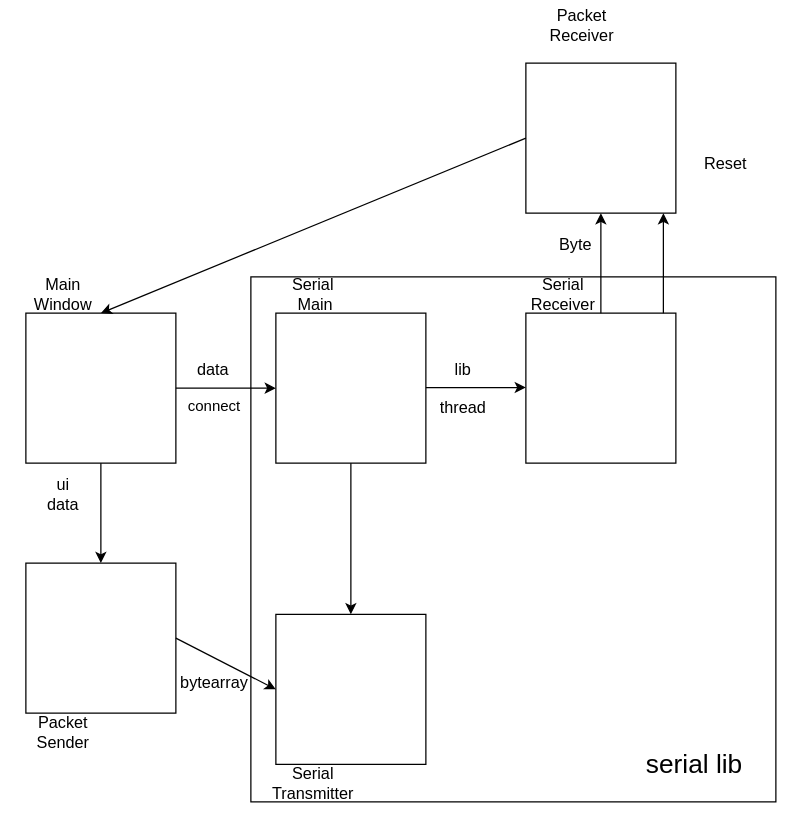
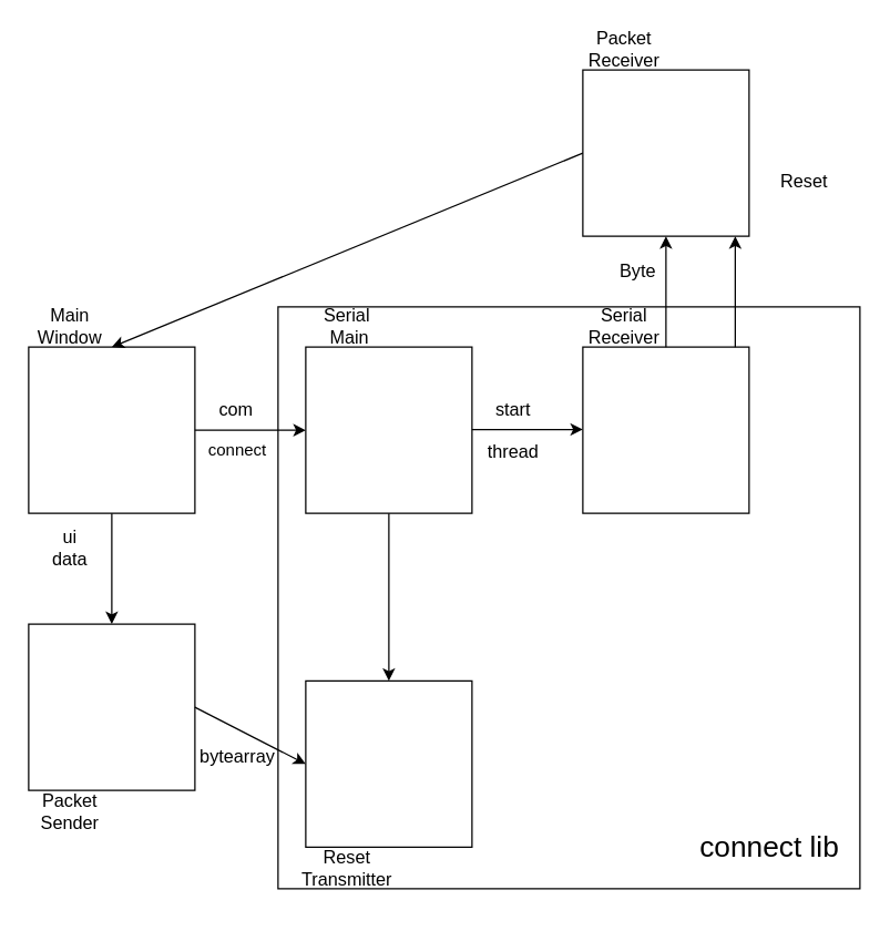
- <mxCell id="11" value="&lt;font style=&quot;font-size: 13px;&quot;&gt;Packet Receiver&lt;/font&gt;" style="text;html=1;align=center;verticalAlign=middle;whiteSpace=wrap;rounded=0;" parent="1" vertex="1"><mxGeometry x="435" y="5" width="60" height="30" as="geometry" /></mxCell>
+ <mxCell id="11" value="&lt;font style=&quot;font-size: 13px;&quot;&gt;Packet Receiver&lt;/font&gt;" style="text;html=1;align=center;verticalAlign=middle;whiteSpace=wrap;rounded=0;" parent="1" vertex="1"><mxGeometry x="420" y="20" width="60" height="30" as="geometry" /></mxCell>
- <mxCell id="25" value="&lt;font style=&quot;font-size: 13px;&quot;&gt;data&lt;/font&gt;" style="text;html=1;align=center;verticalAlign=middle;whiteSpace=wrap;rounded=0;" parent="1" vertex="1"><mxGeometry x="140" y="280" width="60" height="30" as="geometry" /></mxCell>
+ <mxCell id="25" value="&lt;font style=&quot;font-size: 13px;&quot;&gt;com&lt;/font&gt;" style="text;html=1;align=center;verticalAlign=middle;whiteSpace=wrap;rounded=0;" parent="1" vertex="1"><mxGeometry x="140" y="280" width="60" height="30" as="geometry" /></mxCell>
- <mxCell id="27" value="&lt;font style=&quot;font-size: 13px;&quot;&gt;lib&lt;/font&gt;" style="text;html=1;align=center;verticalAlign=middle;whiteSpace=wrap;rounded=0;" parent="1" vertex="1"><mxGeometry x="340" y="280" width="60" height="30" as="geometry" /></mxCell>
+ <mxCell id="27" value="&lt;font style=&quot;font-size: 13px;&quot;&gt;start&lt;/font&gt;" style="text;html=1;align=center;verticalAlign=middle;whiteSpace=wrap;rounded=0;" parent="1" vertex="1"><mxGeometry x="340" y="280" width="60" height="30" as="geometry" /></mxCell>
- <mxCell id="31" value="&lt;font style=&quot;font-size: 21px;&quot;&gt;serial lib&lt;/font&gt;" style="text;html=1;align=center;verticalAlign=middle;whiteSpace=wrap;rounded=0;" parent="1" vertex="1"><mxGeometry x="490" y="570" width="130" height="80" as="geometry" /></mxCell>
+ <mxCell id="31" value="&lt;font style=&quot;font-size: 21px;&quot;&gt;connect lib&lt;/font&gt;" style="text;html=1;align=center;verticalAlign=middle;whiteSpace=wrap;rounded=0;" parent="1" vertex="1"><mxGeometry x="490" y="570" width="130" height="80" as="geometry" /></mxCell>
- <mxCell id="13" value="&lt;font style=&quot;font-size: 13px;&quot;&gt;Serial&lt;/font&gt;&lt;div style=&quot;font-size: 13px;&quot;&gt;&lt;font style=&quot;font-size: 13px;&quot;&gt;Transmitte&lt;span style=&quot;background-color: initial;&quot;&gt;r&lt;/span&gt;&lt;/font&gt;&lt;/div&gt;" style="text;html=1;align=center;verticalAlign=middle;whiteSpace=wrap;rounded=0;" parent="1" vertex="1"><mxGeometry x="220" y="611" width="60" height="30" as="geometry" /></mxCell>
+ <mxCell id="13" value="&lt;font style=&quot;font-size: 13px;&quot;&gt;Reset&lt;/font&gt;&lt;div style=&quot;font-size: 13px;&quot;&gt;&lt;font style=&quot;font-size: 13px;&quot;&gt;Transmitte&lt;span style=&quot;background-color: initial;&quot;&gt;r&lt;/span&gt;&lt;/font&gt;&lt;/div&gt;" style="text;html=1;align=center;verticalAlign=middle;whiteSpace=wrap;rounded=0;" parent="1" vertex="1"><mxGeometry x="220" y="611" width="60" height="30" as="geometry" /></mxCell>
